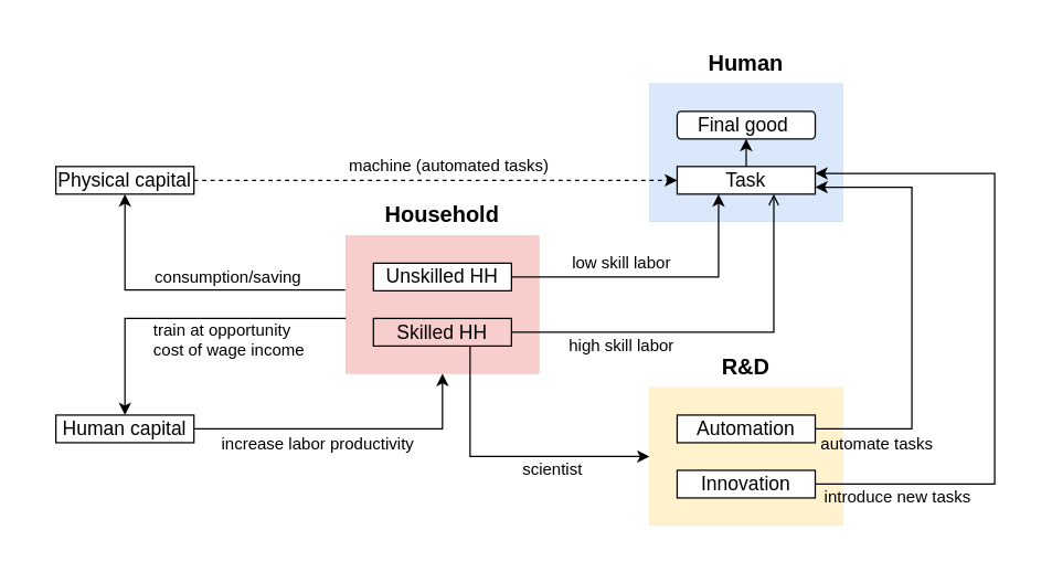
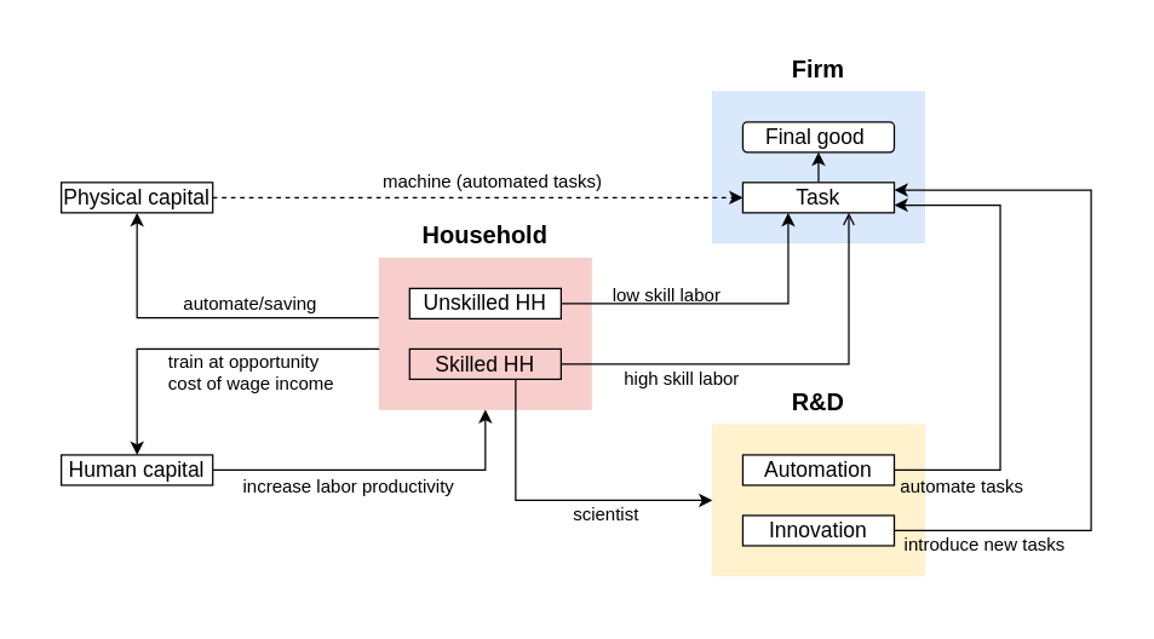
- <mxCell id="25" value="Human" style="text;html=1;strokeColor=none;fillColor=none;align=center;verticalAlign=middle;whiteSpace=wrap;rounded=0;strokeWidth=1;fontSize=16;fontStyle=1" parent="1" vertex="1"><mxGeometry x="500" y="30" width="80" height="30" as="geometry" /></mxCell>
+ <mxCell id="25" value="Firm" style="text;html=1;strokeColor=none;fillColor=none;align=center;verticalAlign=middle;whiteSpace=wrap;rounded=0;strokeWidth=1;fontSize=16;fontStyle=1" parent="1" vertex="1"><mxGeometry x="500" y="30" width="80" height="30" as="geometry" /></mxCell>
- <mxCell id="29" value="low skill labor" style="text;html=1;strokeColor=none;fillColor=none;align=center;verticalAlign=middle;whiteSpace=wrap;rounded=0;strokeWidth=1;fontSize=12;" parent="1" vertex="1"><mxGeometry x="410" y="180" width="80" height="20" as="geometry" /></mxCell>
+ <mxCell id="29" value="low skill labor" style="text;html=1;strokeColor=none;fillColor=none;align=center;verticalAlign=middle;whiteSpace=wrap;rounded=0;strokeWidth=1;fontSize=12;" parent="1" vertex="1"><mxGeometry x="400" y="185" width="80" height="20" as="geometry" /></mxCell>
- <mxCell id="35" value="&lt;p style=&quot;font-variant-numeric: normal; font-variant-east-asian: normal; font-stretch: normal; line-height: normal; margin: 0px; text-align: start; font-size: 12px;&quot; class=&quot;p1&quot;&gt;consumption/saving&lt;br style=&quot;font-size: 12px;&quot;&gt;&lt;/p&gt;" style="text;html=1;strokeColor=none;fillColor=none;align=center;verticalAlign=middle;whiteSpace=wrap;rounded=0;fontSize=12;" parent="1" vertex="1"><mxGeometry x="110" y="190" width="110" height="20" as="geometry" /></mxCell>
+ <mxCell id="35" value="&lt;p style=&quot;font-variant-numeric: normal; font-variant-east-asian: normal; font-stretch: normal; line-height: normal; margin: 0px; text-align: start; font-size: 12px;&quot; class=&quot;p1&quot;&gt;automate/saving&lt;br style=&quot;font-size: 12px;&quot;&gt;&lt;/p&gt;" style="text;html=1;strokeColor=none;fillColor=none;align=center;verticalAlign=middle;whiteSpace=wrap;rounded=0;fontSize=12;" parent="1" vertex="1"><mxGeometry x="110" y="190" width="110" height="20" as="geometry" /></mxCell>
